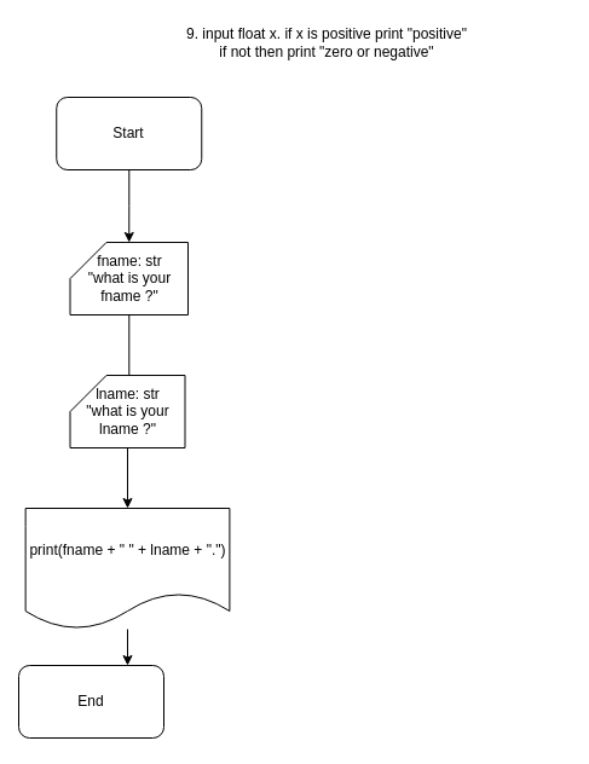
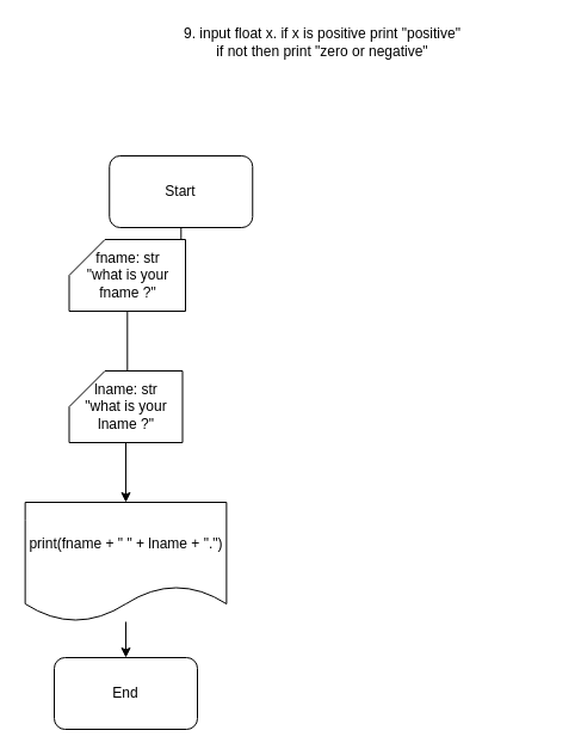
- <mxCell id="2" value="Start" style="rounded=1;whiteSpace=wrap;html=1;" parent="1" vertex="1"><mxGeometry x="46.25" y="80" width="120" height="60" as="geometry" /></mxCell>
+ <mxCell id="2" value="Start" style="rounded=1;whiteSpace=wrap;html=1;" parent="1" vertex="1"><mxGeometry x="91.25" y="130" width="120" height="60" as="geometry" /></mxCell>
- <mxCell id="3" value="End" style="rounded=1;whiteSpace=wrap;html=1;" parent="1" vertex="1"><mxGeometry x="15" y="550" width="120" height="60" as="geometry" /></mxCell>
+ <mxCell id="3" value="End" style="rounded=1;whiteSpace=wrap;html=1;" parent="1" vertex="1"><mxGeometry x="45" y="550" width="120" height="60" as="geometry" /></mxCell>
